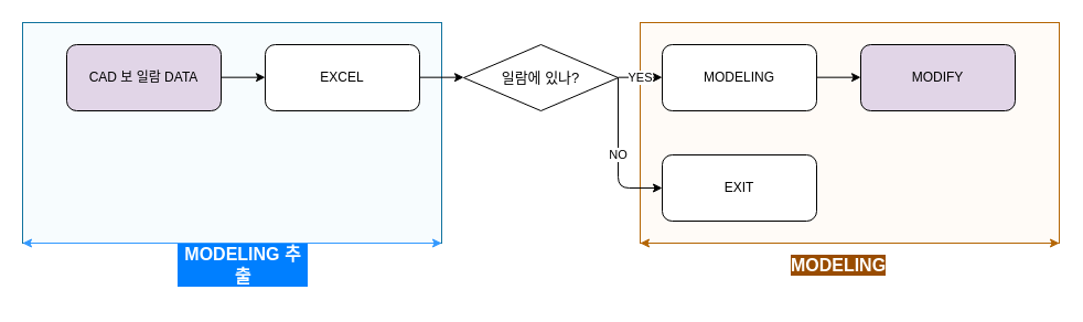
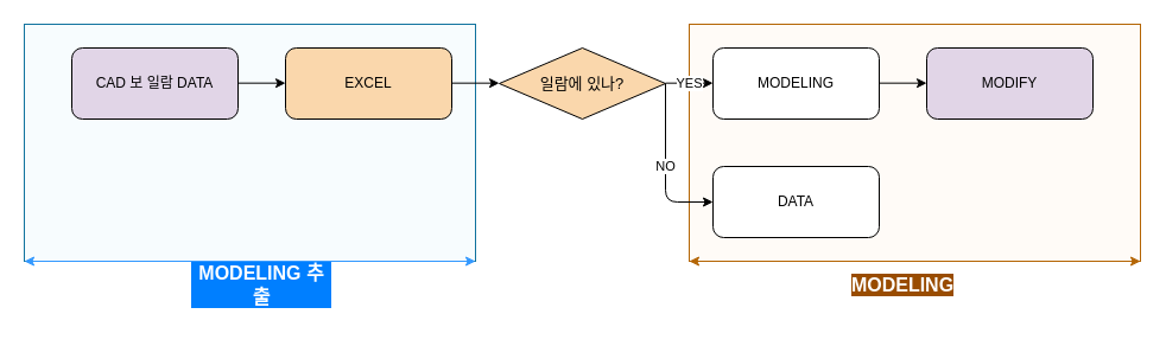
- <mxCell id="4" value="EXCEL" style="rounded=1;whiteSpace=wrap;html=1;" parent="1" vertex="1"><mxGeometry x="240" y="40" width="140" height="60" as="geometry" /></mxCell>
+ <mxCell id="4" value="EXCEL" style="rounded=1;whiteSpace=wrap;html=1;fillColor=#fad7ac;" parent="1" vertex="1"><mxGeometry x="240" y="40" width="140" height="60" as="geometry" /></mxCell>
- <mxCell id="17" value="일람에 있나?" style="rhombus;whiteSpace=wrap;html=1;shadow=0;labelBackgroundColor=none;fontSize=13;" parent="1" vertex="1"><mxGeometry x="420" y="40" width="140" height="60" as="geometry" /></mxCell>
+ <mxCell id="17" value="일람에 있나?" style="rhombus;whiteSpace=wrap;html=1;shadow=0;labelBackgroundColor=none;fontSize=13;fillColor=#fad7ac;" parent="1" vertex="1"><mxGeometry x="420" y="40" width="140" height="60" as="geometry" /></mxCell>
- <mxCell id="8" value="EXIT" style="rounded=1;whiteSpace=wrap;html=1;" parent="1" vertex="1"><mxGeometry x="600" y="140" width="140" height="60" as="geometry" /></mxCell>
+ <mxCell id="8" value="DATA" style="rounded=1;whiteSpace=wrap;html=1;" parent="1" vertex="1"><mxGeometry x="600" y="140" width="140" height="60" as="geometry" /></mxCell>
